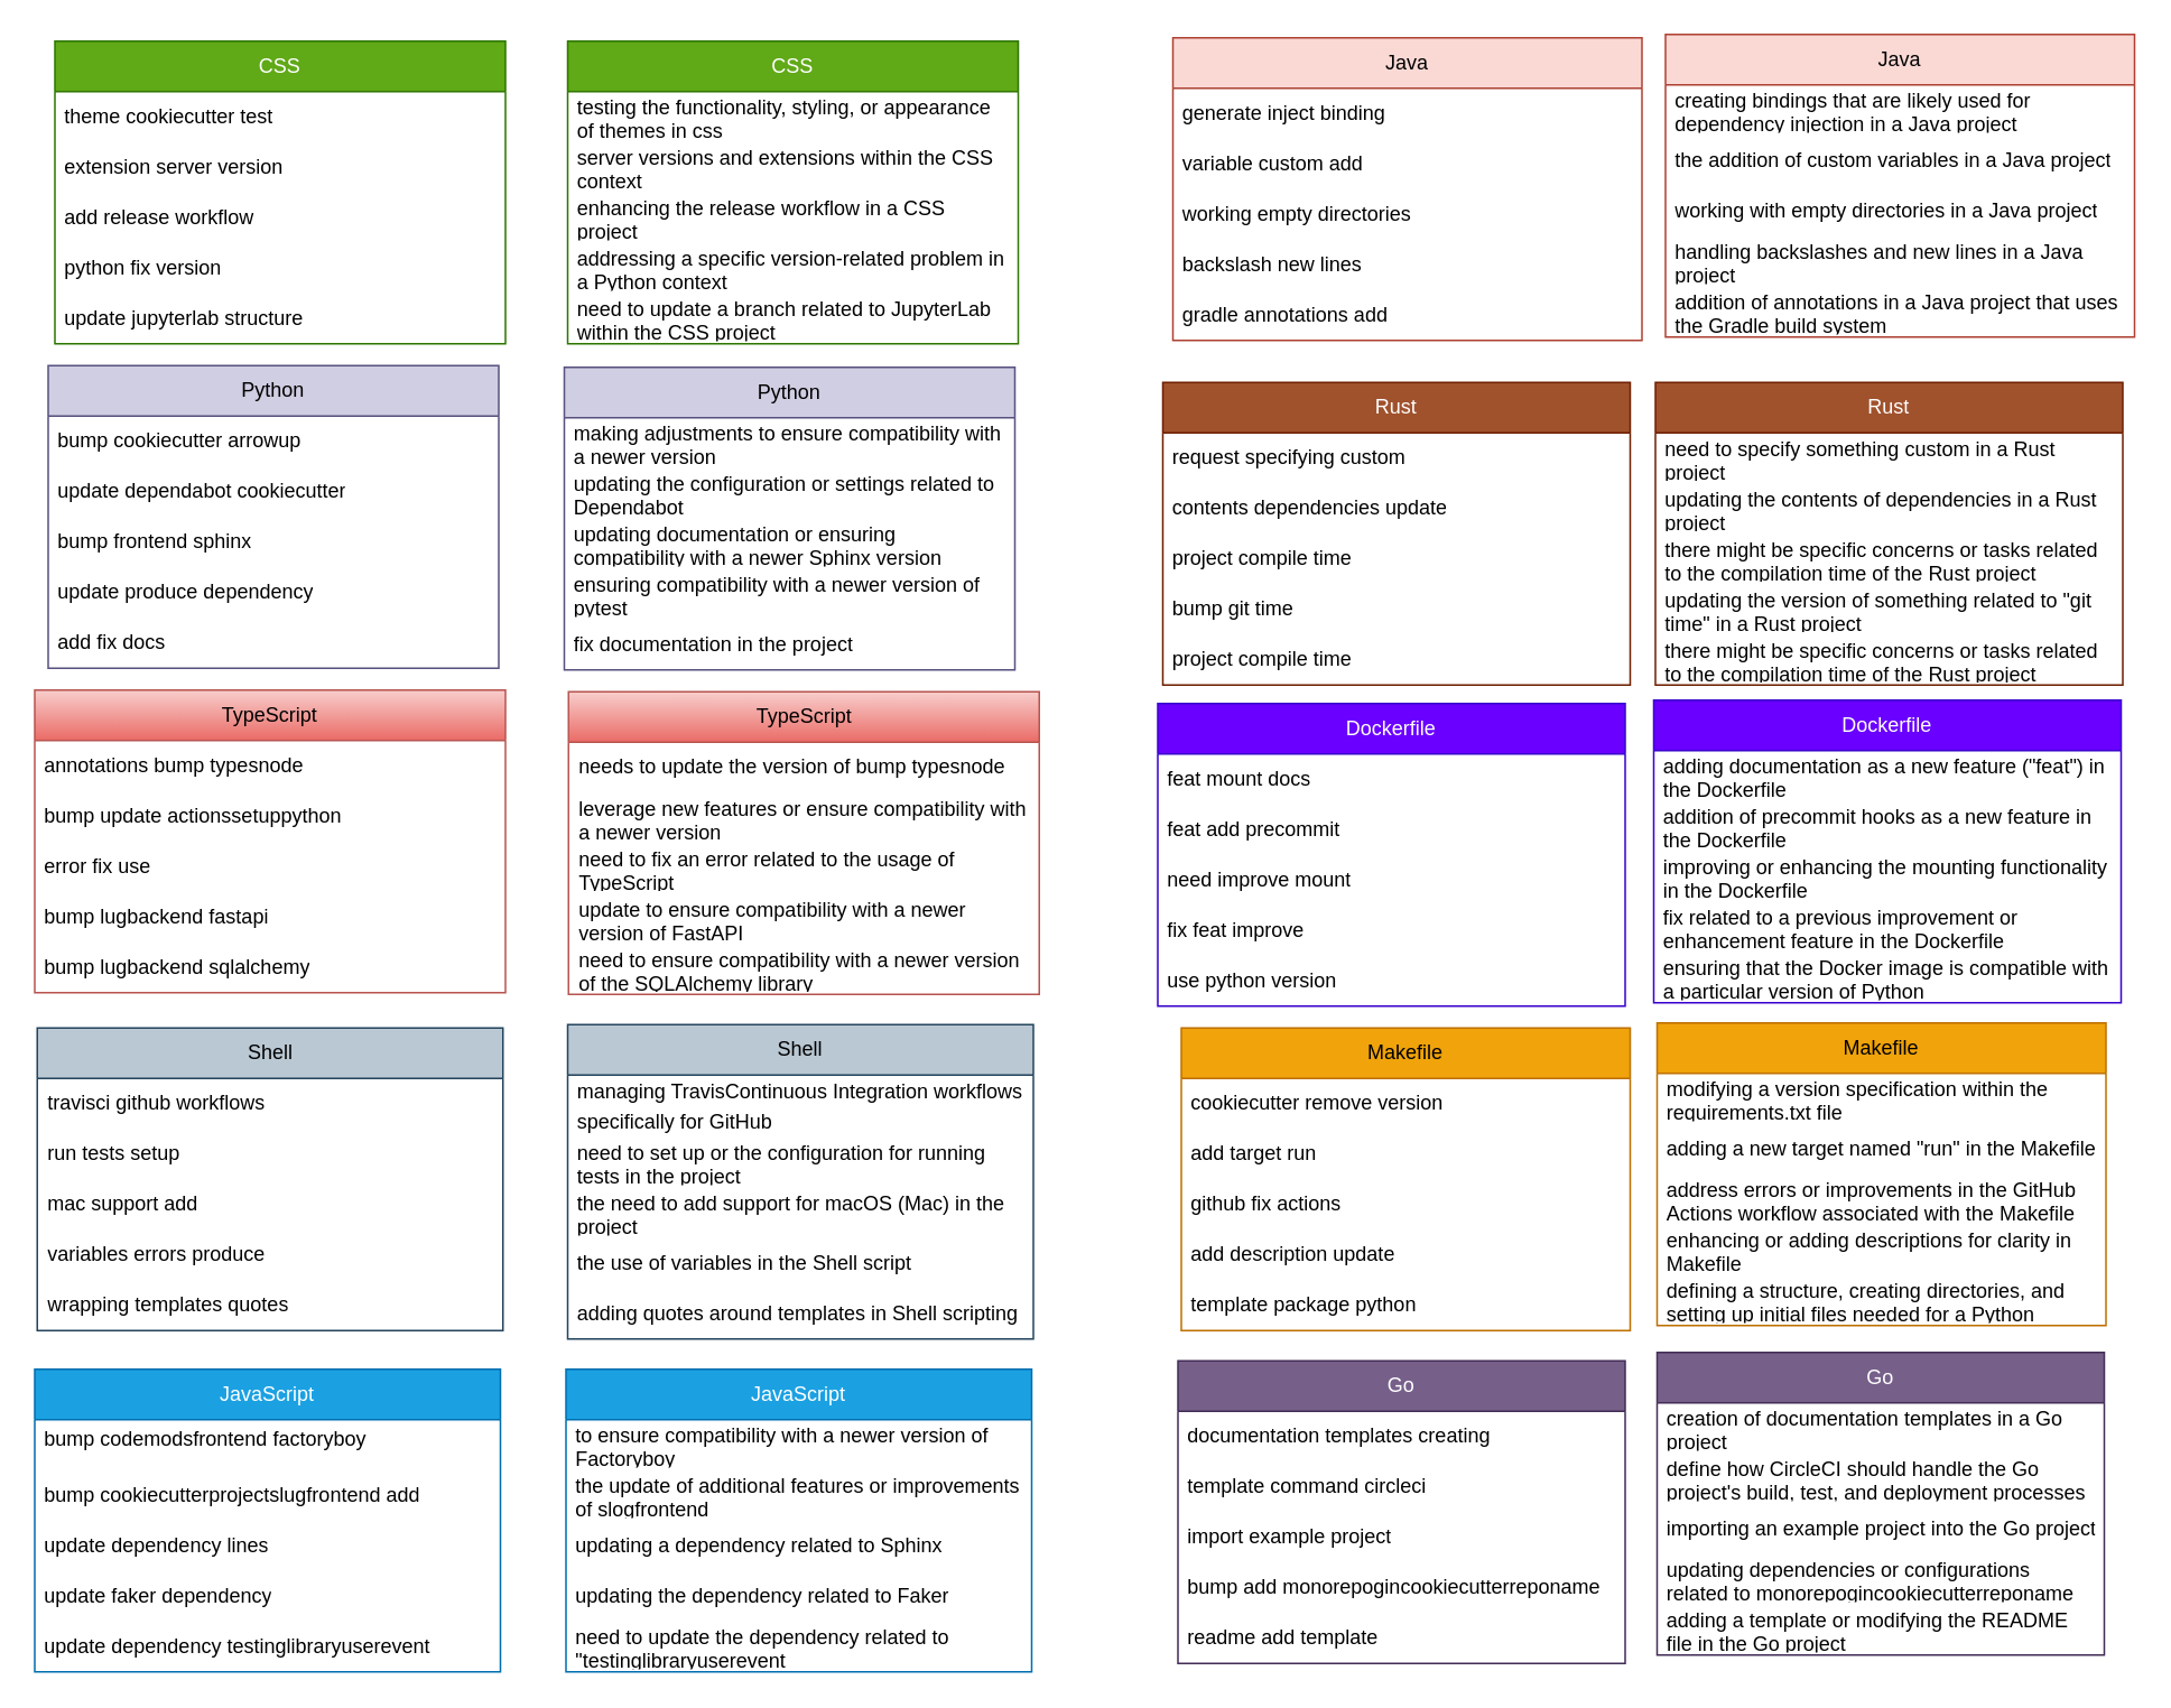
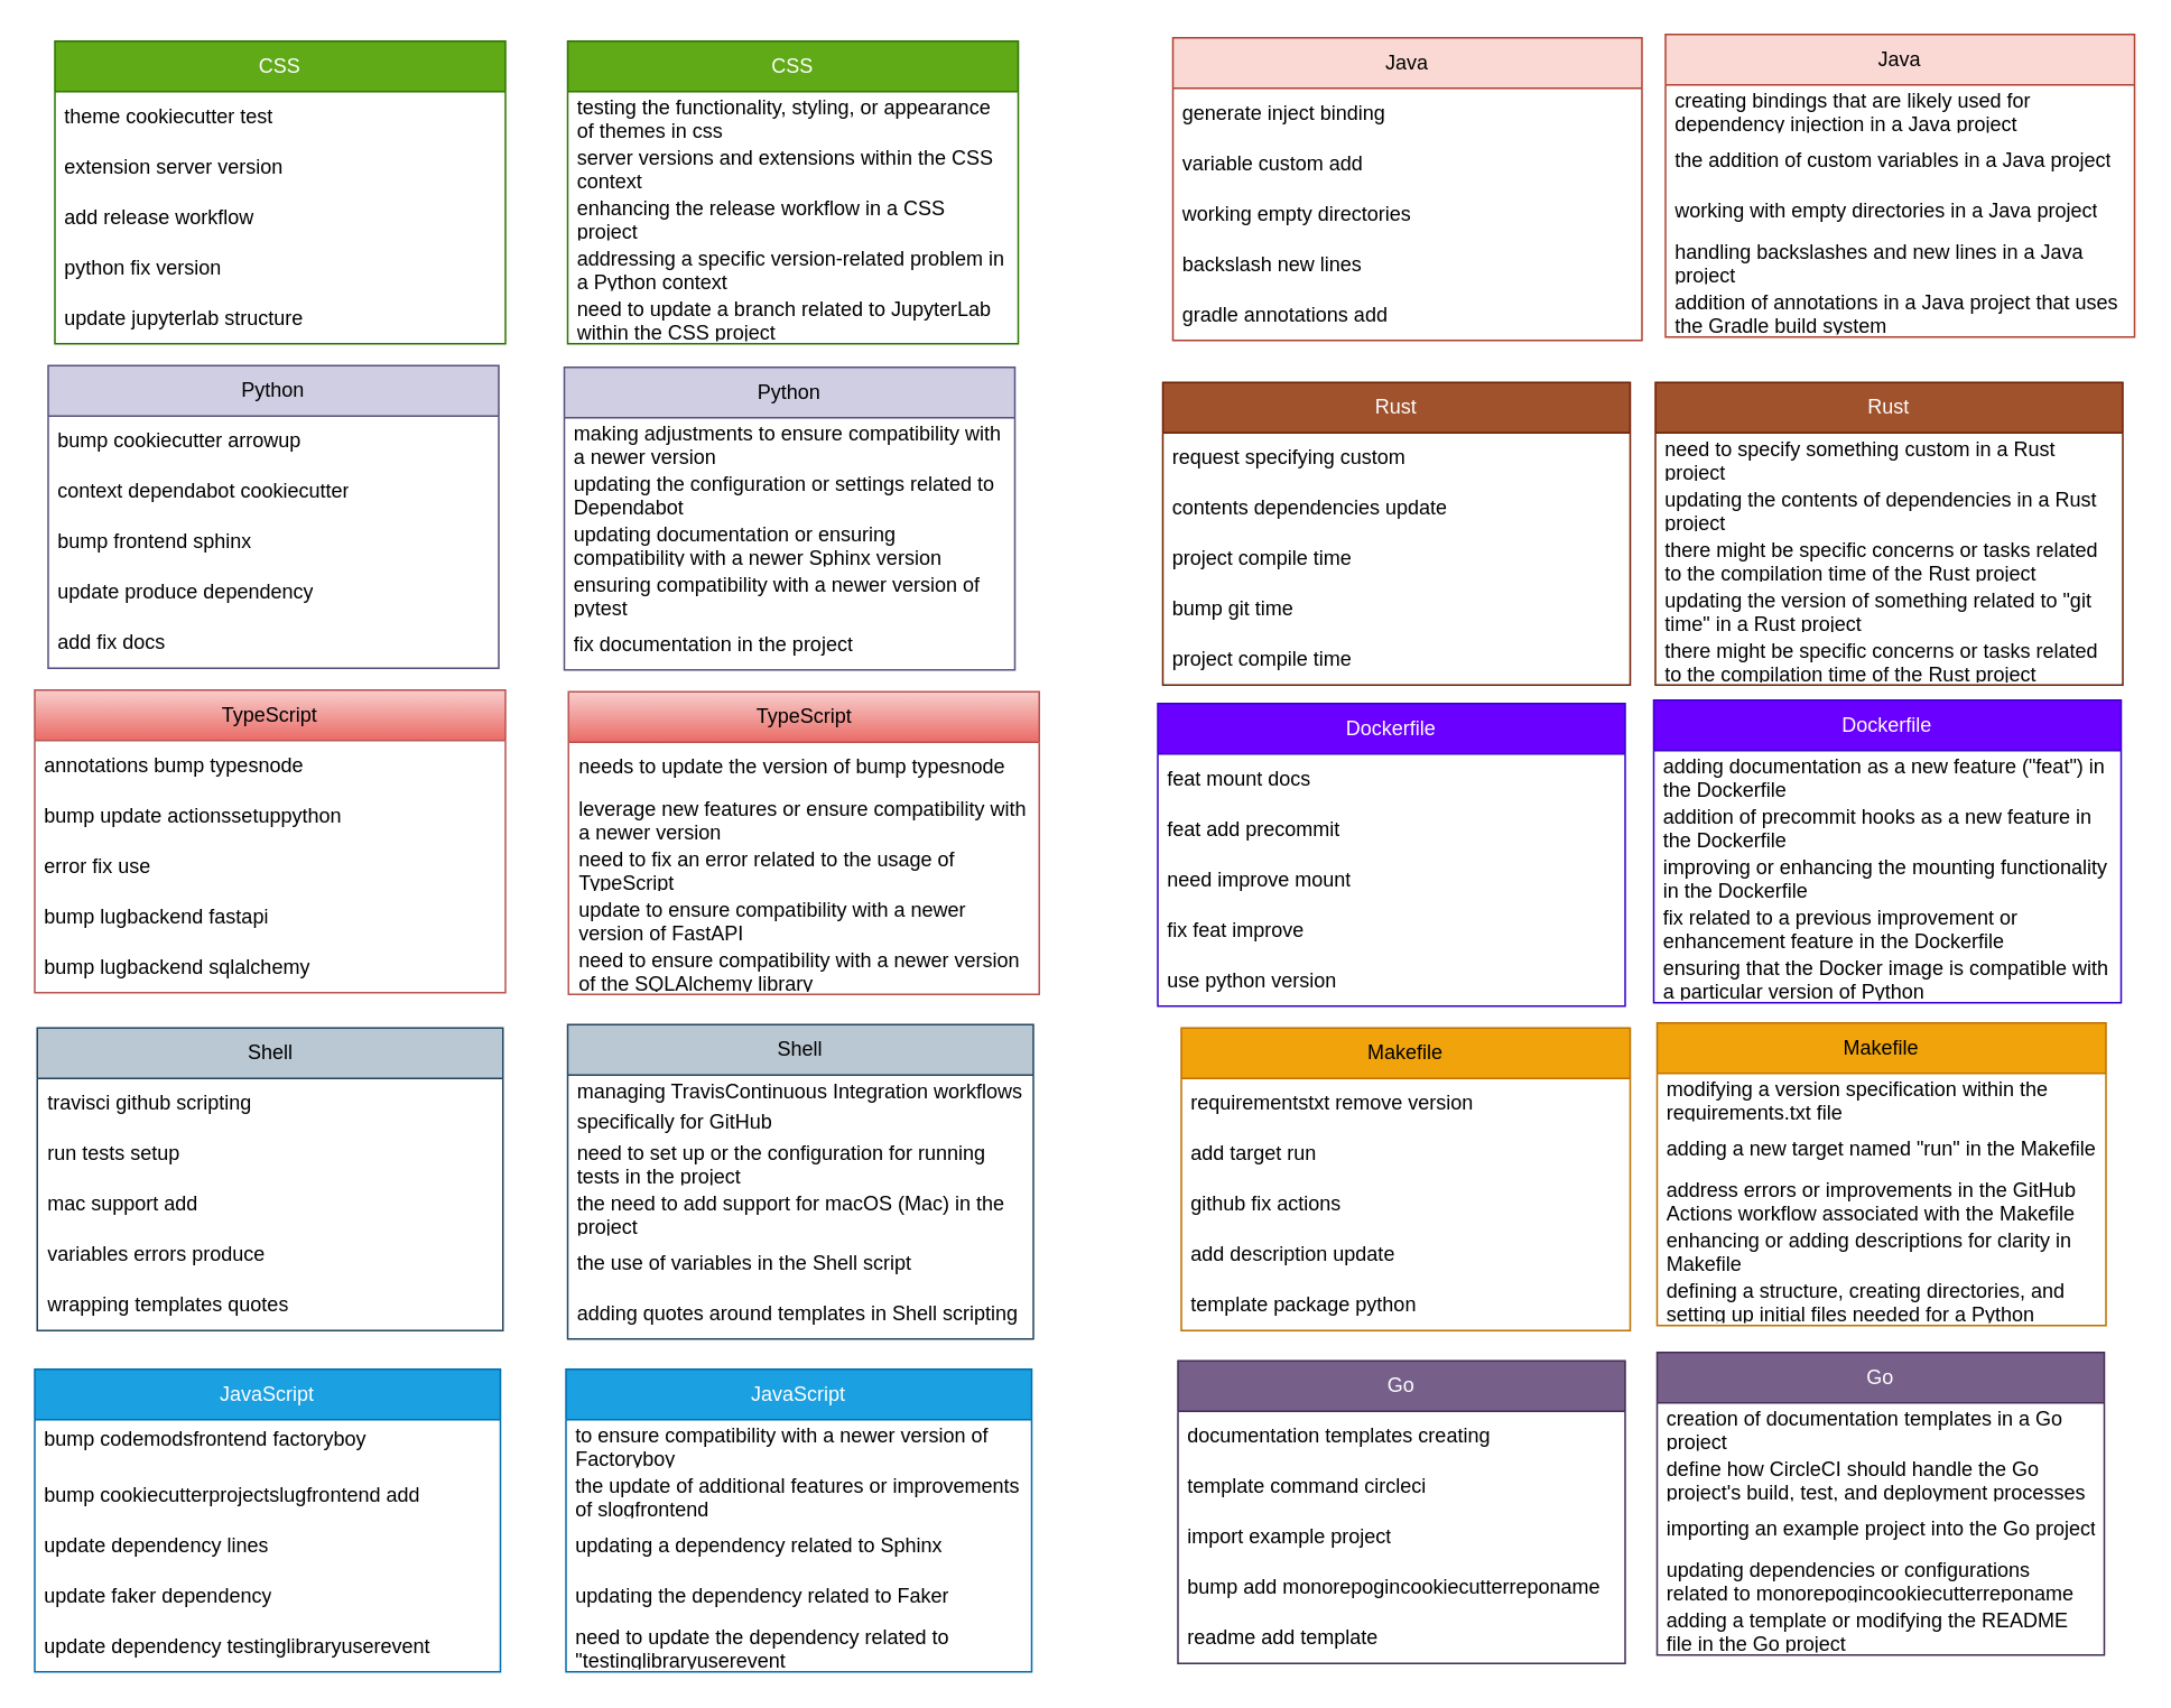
- <mxCell id="52" value="update dependabot cookiecutter" style="text;strokeColor=none;fillColor=none;align=left;verticalAlign=middle;spacingLeft=4;spacingRight=4;overflow=hidden;points=[[0,0.5],[1,0.5]];portConstraint=eastwest;rotatable=0;whiteSpace=wrap;html=1;" vertex="1" parent="50"><mxGeometry y="60" width="268" height="30" as="geometry" /></mxCell>
+ <mxCell id="52" value="context dependabot cookiecutter" style="text;strokeColor=none;fillColor=none;align=left;verticalAlign=middle;spacingLeft=4;spacingRight=4;overflow=hidden;points=[[0,0.5],[1,0.5]];portConstraint=eastwest;rotatable=0;whiteSpace=wrap;html=1;" vertex="1" parent="50"><mxGeometry y="60" width="268" height="30" as="geometry" /></mxCell>
- <mxCell id="45" value="travisci github workflows" style="text;strokeColor=none;fillColor=none;align=left;verticalAlign=middle;spacingLeft=4;spacingRight=4;overflow=hidden;points=[[0,0.5],[1,0.5]];portConstraint=eastwest;rotatable=0;whiteSpace=wrap;html=1;" vertex="1" parent="44"><mxGeometry y="30" width="277" height="30" as="geometry" /></mxCell>
+ <mxCell id="45" value="travisci github scripting" style="text;strokeColor=none;fillColor=none;align=left;verticalAlign=middle;spacingLeft=4;spacingRight=4;overflow=hidden;points=[[0,0.5],[1,0.5]];portConstraint=eastwest;rotatable=0;whiteSpace=wrap;html=1;" vertex="1" parent="44"><mxGeometry y="30" width="277" height="30" as="geometry" /></mxCell>
- <mxCell id="21" value="cookiecutter remove version" style="text;strokeColor=none;fillColor=none;align=left;verticalAlign=middle;spacingLeft=4;spacingRight=4;overflow=hidden;points=[[0,0.5],[1,0.5]];portConstraint=eastwest;rotatable=0;whiteSpace=wrap;html=1;" vertex="1" parent="20"><mxGeometry y="30" width="267" height="30" as="geometry" /></mxCell>
+ <mxCell id="21" value="requirementstxt remove version" style="text;strokeColor=none;fillColor=none;align=left;verticalAlign=middle;spacingLeft=4;spacingRight=4;overflow=hidden;points=[[0,0.5],[1,0.5]];portConstraint=eastwest;rotatable=0;whiteSpace=wrap;html=1;" vertex="1" parent="20"><mxGeometry y="30" width="267" height="30" as="geometry" /></mxCell>
